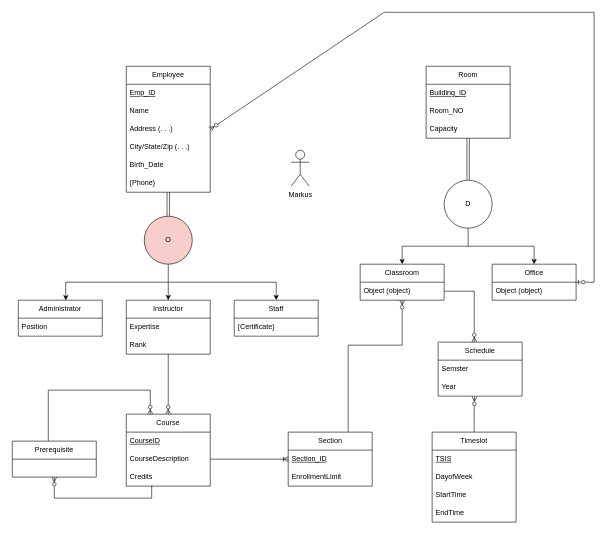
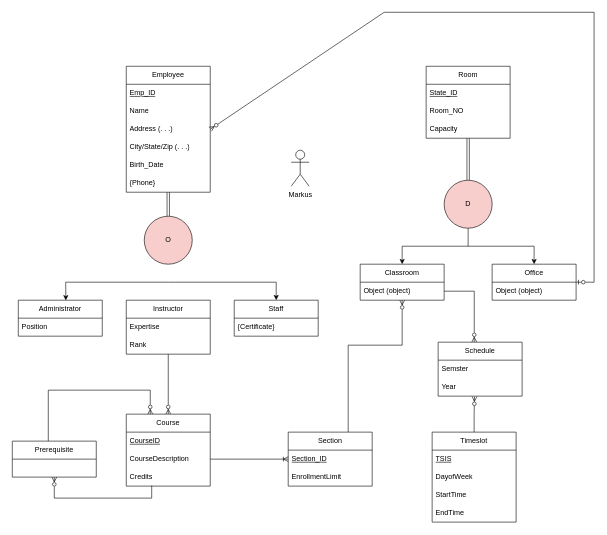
- <mxCell id="24" value="&lt;u&gt;Building_ID&lt;/u&gt;" style="text;strokeColor=none;fillColor=none;align=left;verticalAlign=middle;spacingLeft=4;spacingRight=4;overflow=hidden;points=[[0,0.5],[1,0.5]];portConstraint=eastwest;rotatable=0;whiteSpace=wrap;html=1;" parent="23" vertex="1"><mxGeometry y="30" width="140" height="30" as="geometry" /></mxCell>
+ <mxCell id="24" value="&lt;u&gt;State_ID&lt;/u&gt;" style="text;strokeColor=none;fillColor=none;align=left;verticalAlign=middle;spacingLeft=4;spacingRight=4;overflow=hidden;points=[[0,0.5],[1,0.5]];portConstraint=eastwest;rotatable=0;whiteSpace=wrap;html=1;" parent="23" vertex="1"><mxGeometry y="30" width="140" height="30" as="geometry" /></mxCell>
- <mxCell id="28" value="D" style="ellipse;whiteSpace=wrap;html=1;fontStyle=0;startSize=30;horizontal=1;" parent="1" vertex="1"><mxGeometry x="740" y="300" width="80" height="80" as="geometry" /></mxCell>
+ <mxCell id="28" value="D" style="ellipse;whiteSpace=wrap;html=1;fontStyle=0;startSize=30;horizontal=1;fillColor=#f8cecc;" parent="1" vertex="1"><mxGeometry x="740" y="300" width="80" height="80" as="geometry" /></mxCell>
- <mxCell id="10" style="edgeStyle=elbowEdgeStyle;rounded=0;orthogonalLoop=1;jettySize=auto;html=1;elbow=vertical;entryX=0.5;entryY=0;entryDx=0;entryDy=0;" parent="1" source="11" target="13" edge="1"><mxGeometry relative="1" as="geometry"><mxPoint x="280" y="470" as="targetPoint" /></mxGeometry></mxCell>
